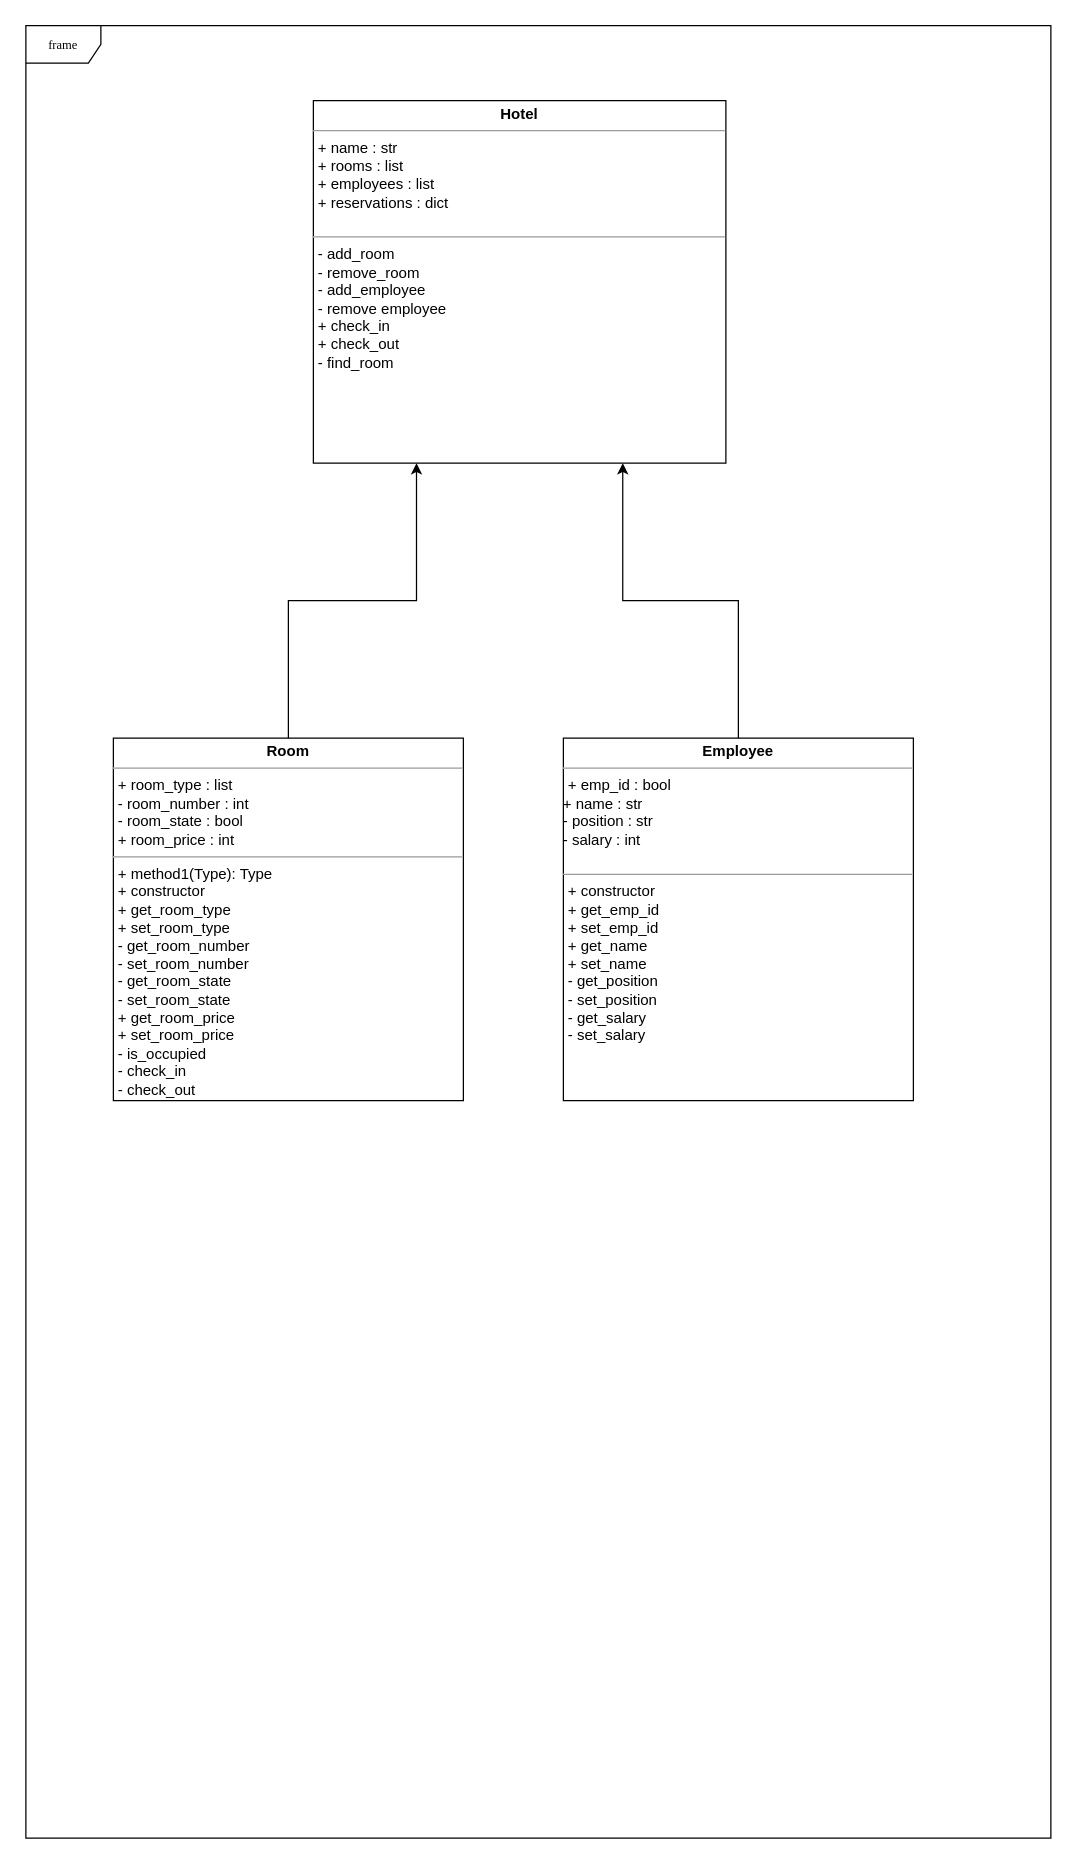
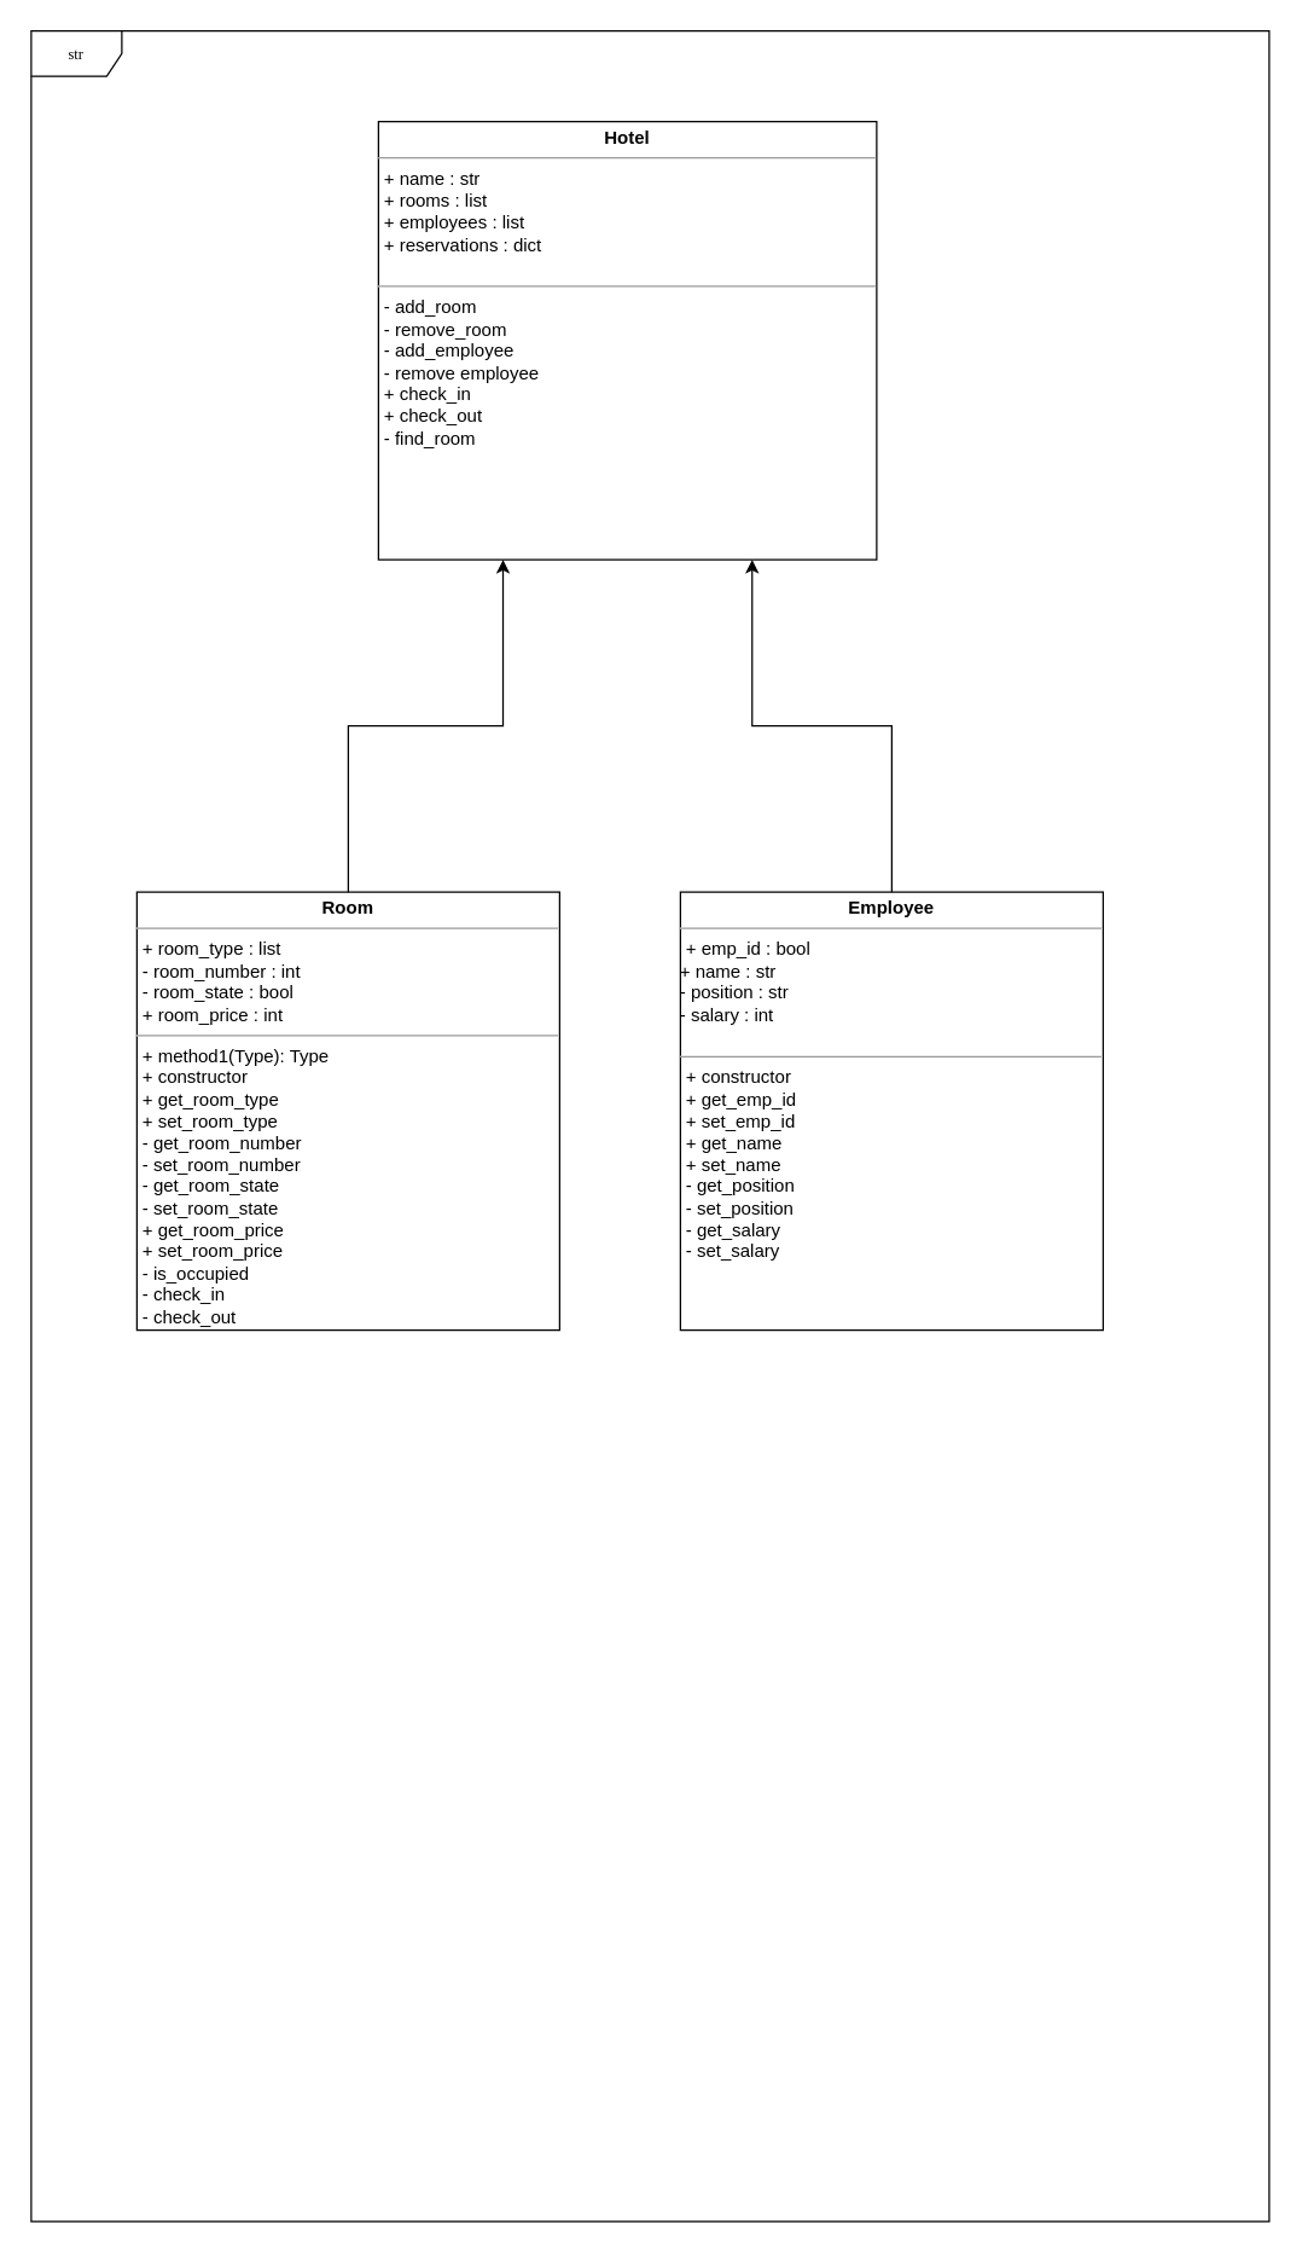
- <mxCell id="2" value="frame" style="shape=umlFrame;whiteSpace=wrap;html=1;rounded=0;shadow=0;comic=0;labelBackgroundColor=none;strokeWidth=1;fontFamily=Verdana;fontSize=10;align=center;" parent="1" vertex="1"><mxGeometry x="20" y="20" width="820" height="1450" as="geometry" /></mxCell>
+ <mxCell id="2" value="str" style="shape=umlFrame;whiteSpace=wrap;html=1;rounded=0;shadow=0;comic=0;labelBackgroundColor=none;strokeWidth=1;fontFamily=Verdana;fontSize=10;align=center;" parent="1" vertex="1"><mxGeometry x="20" y="20" width="820" height="1450" as="geometry" /></mxCell>
